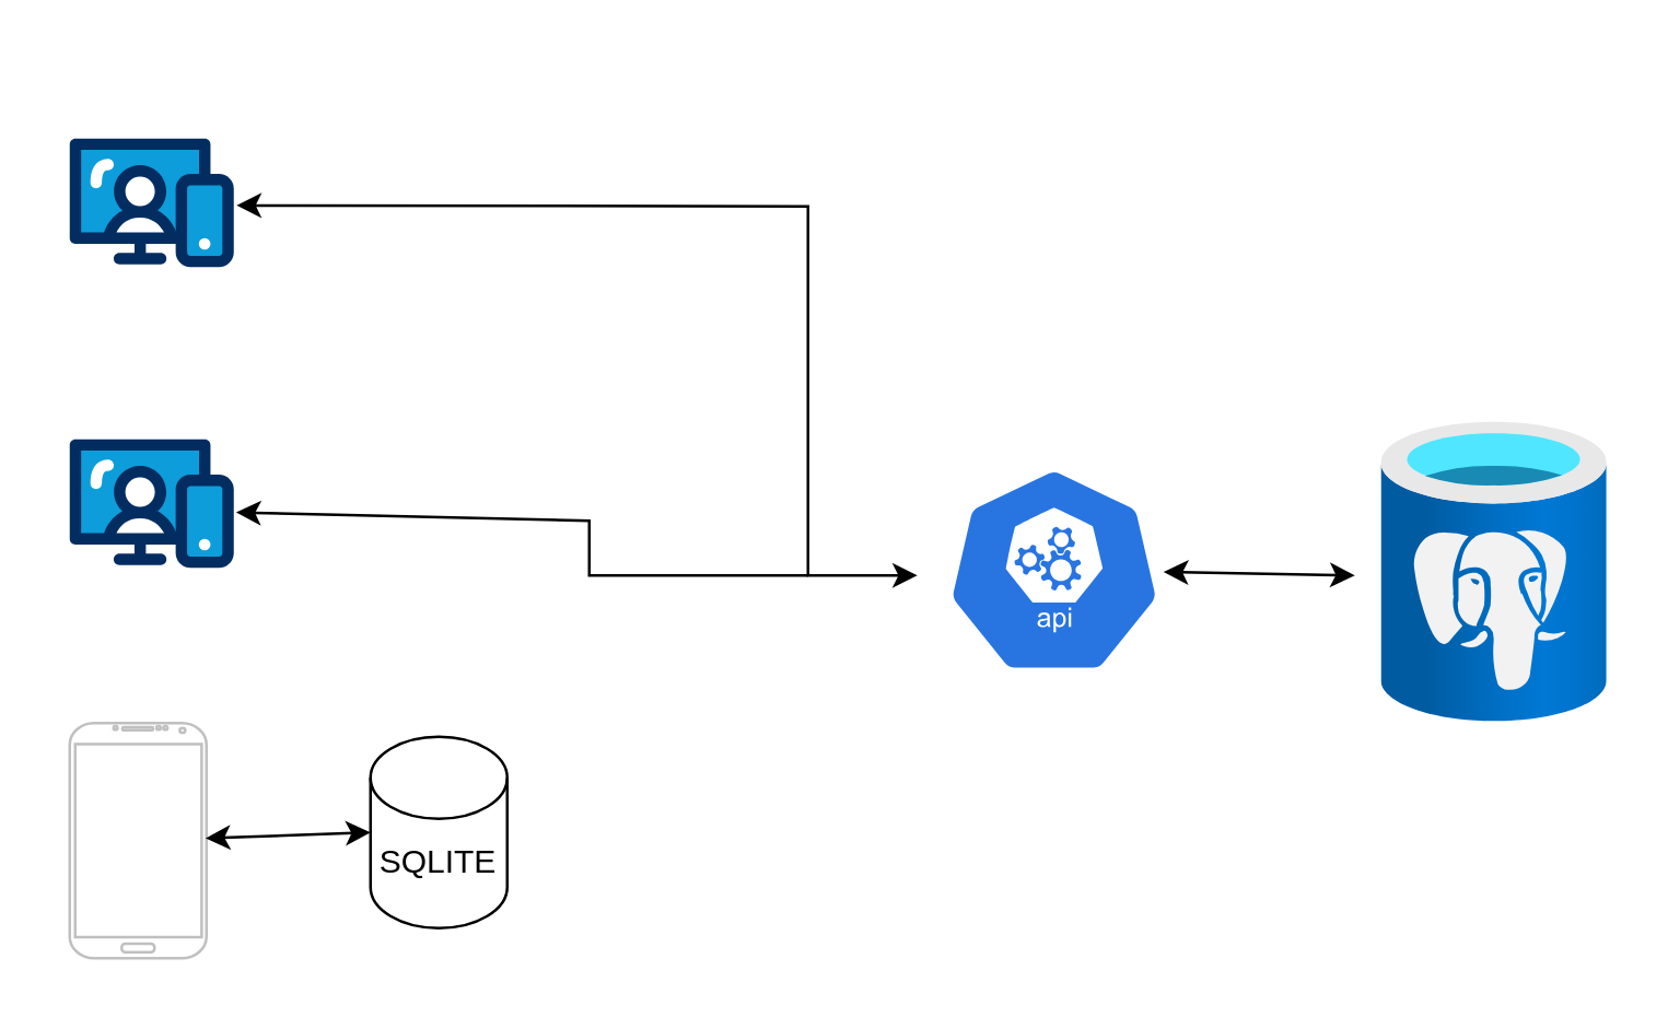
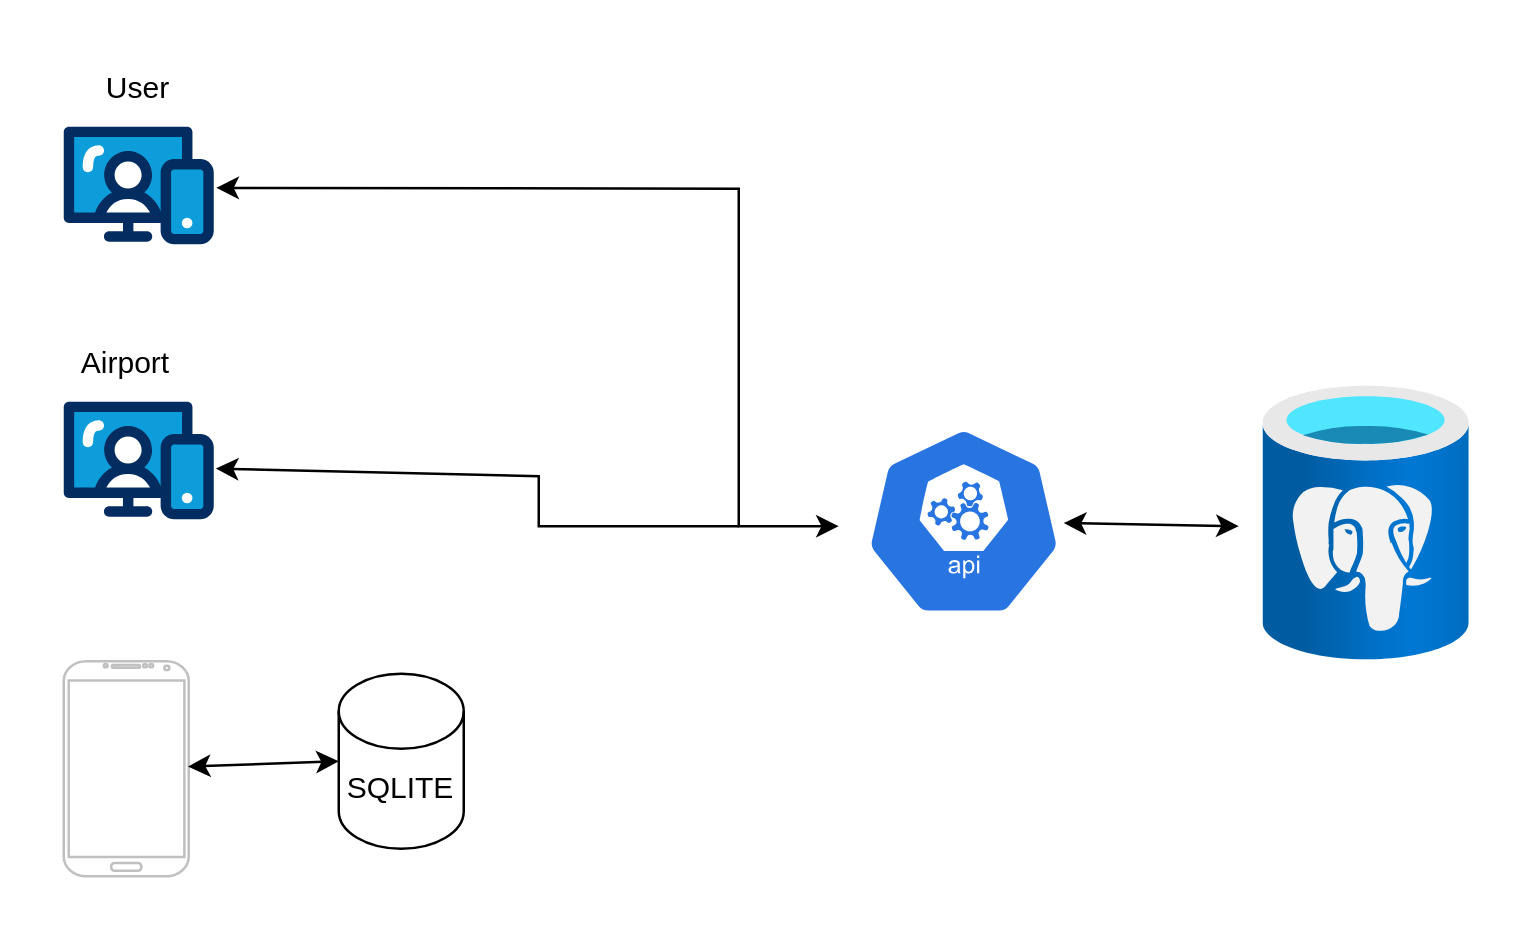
+ <mxCell id="12" value="User" style="text;html=1;strokeColor=none;fillColor=none;align=center;verticalAlign=middle;whiteSpace=wrap;rounded=0;" vertex="1" parent="1"><mxGeometry x="25" y="20" width="60" height="30" as="geometry" /></mxCell>
+ <mxCell id="11" value="Airport" style="text;html=1;strokeColor=none;fillColor=none;align=center;verticalAlign=middle;whiteSpace=wrap;rounded=0;" vertex="1" parent="1"><mxGeometry x="20" y="130" width="60" height="30" as="geometry" /></mxCell>
